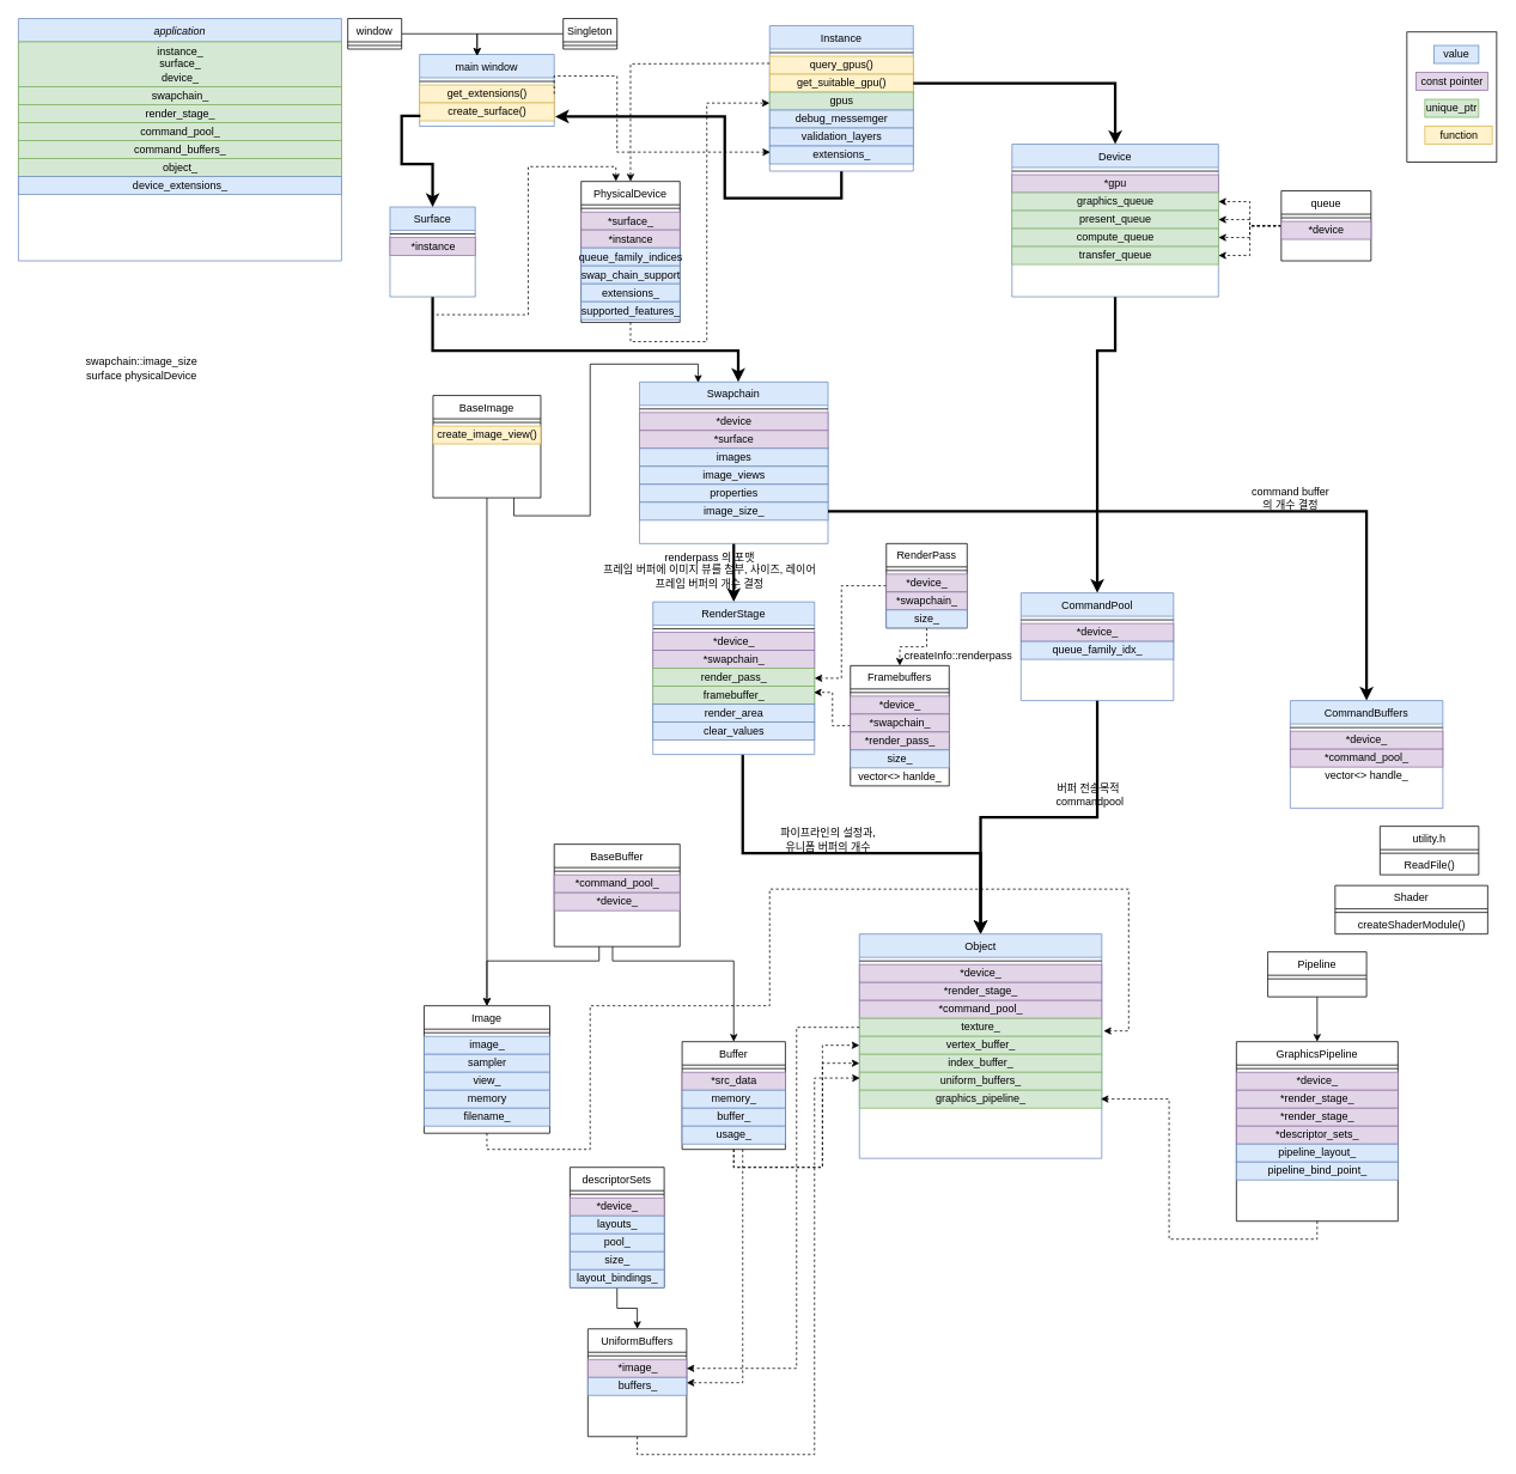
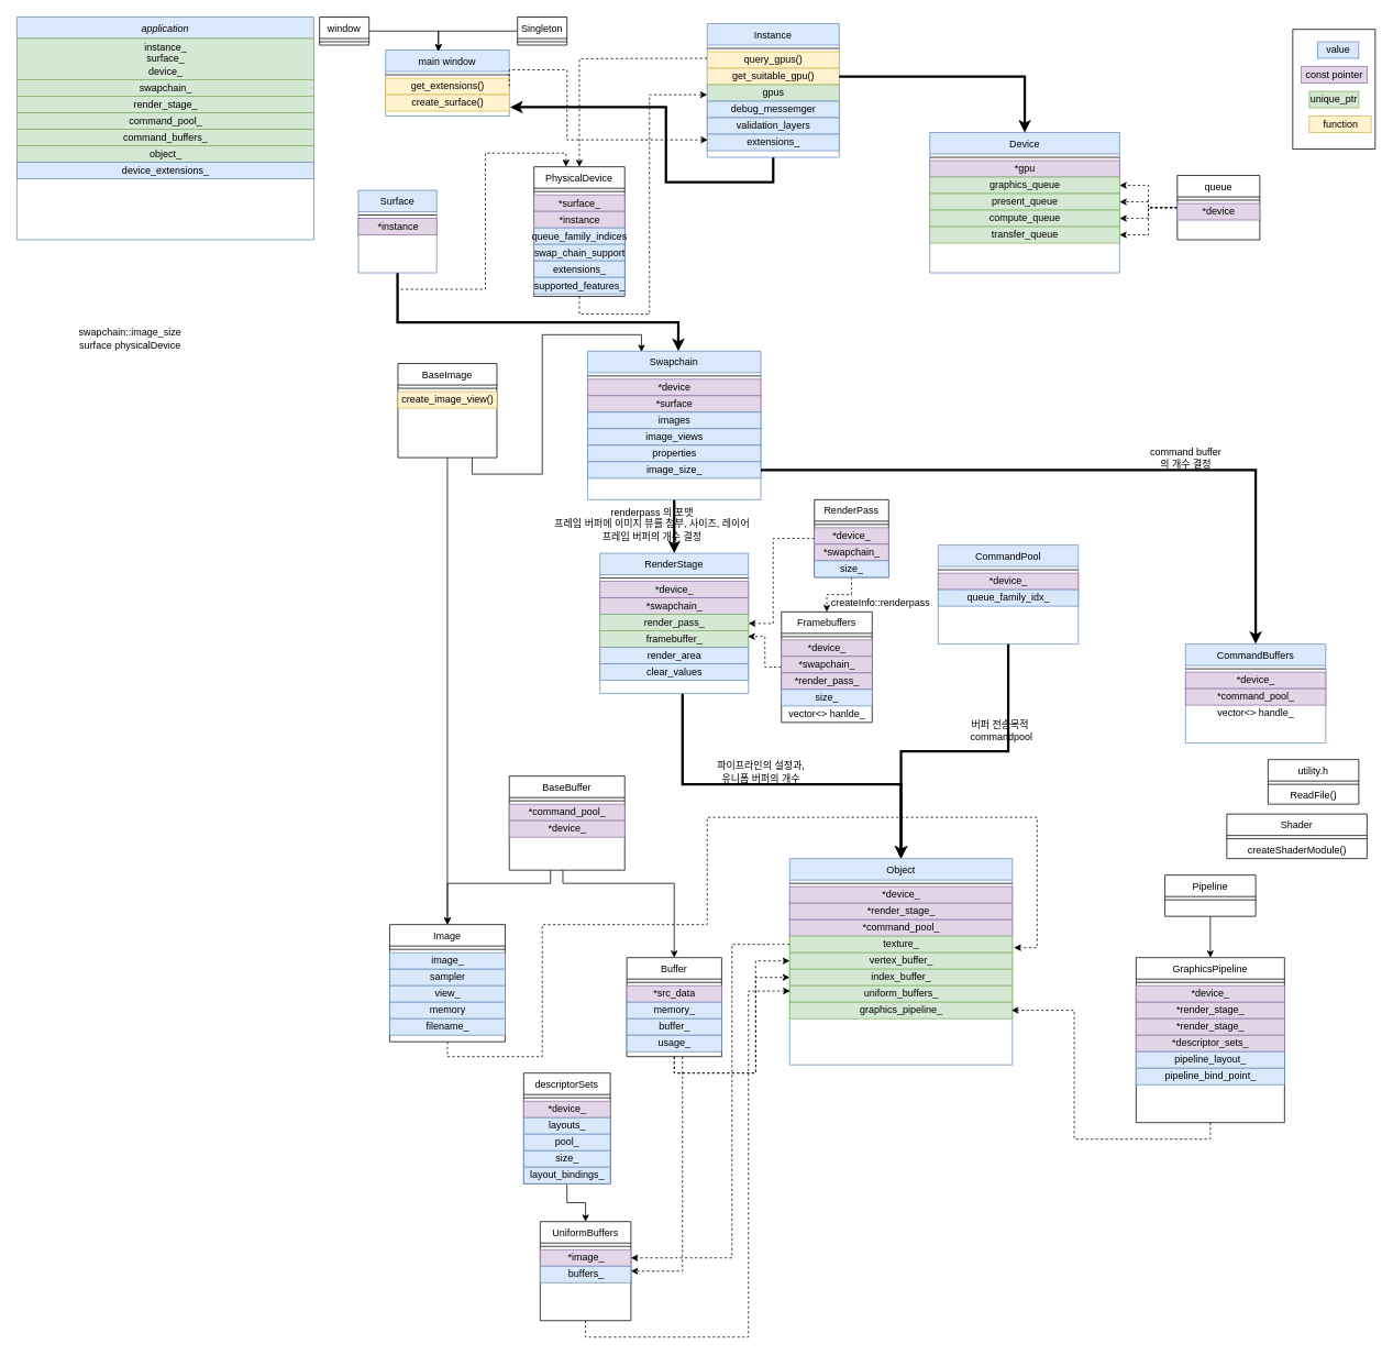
- <mxCell id="99" style="edgeStyle=orthogonalEdgeStyle;rounded=0;orthogonalLoop=1;jettySize=auto;html=1;entryX=0.5;entryY=0;entryDx=0;entryDy=0;fillColor=#fff2cc;exitX=0.006;exitY=0.723;exitDx=0;exitDy=0;exitPerimeter=0;strokeWidth=3;" edge="1" parent="1" source="13" target="54"><mxGeometry relative="1" as="geometry" /></mxCell>
- <mxCell id="26" style="edgeStyle=orthogonalEdgeStyle;rounded=0;orthogonalLoop=1;jettySize=auto;html=1;entryX=0.5;entryY=0;entryDx=0;entryDy=0;startArrow=none;startFill=0;endArrow=classic;endFill=1;strokeColor=#000000;strokeWidth=3;exitX=0.5;exitY=1;exitDx=0;exitDy=0;" edge="1" parent="1" source="27" target="78"><mxGeometry relative="1" as="geometry"><Array as="points"><mxPoint x="1242" y="390" /><mxPoint x="1222" y="390" /></Array></mxGeometry></mxCell>
